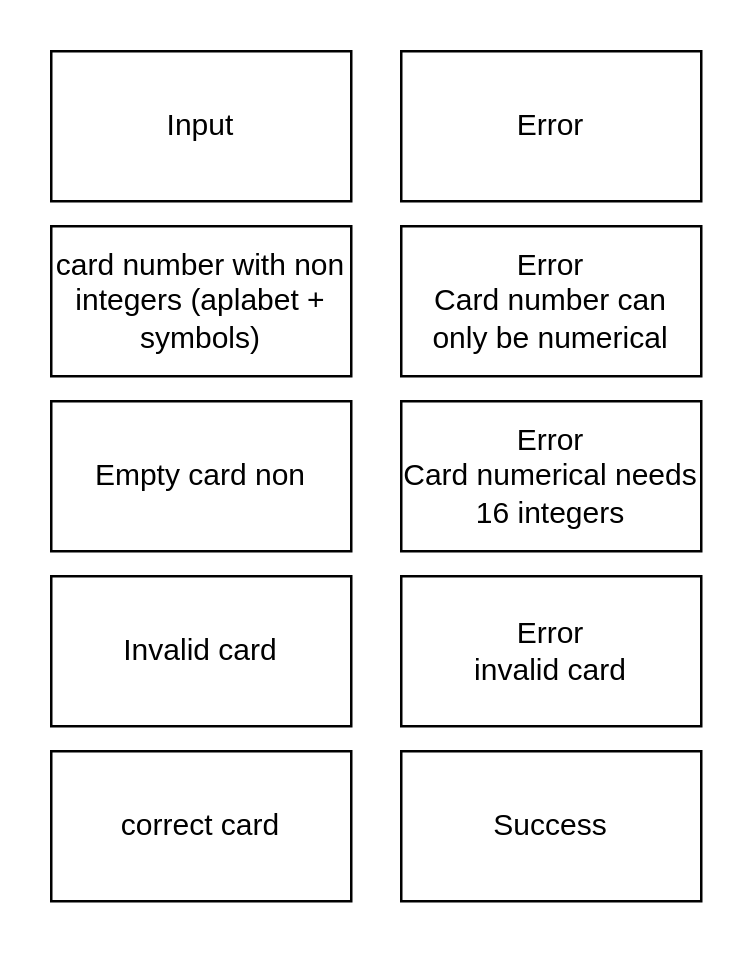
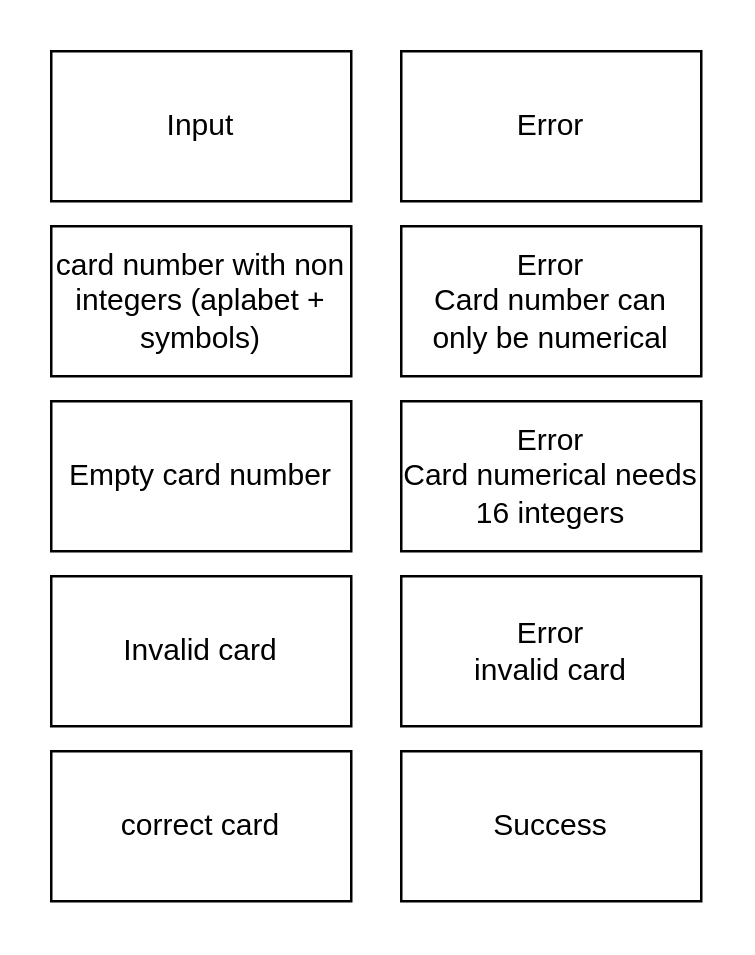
- <mxCell id="6" value="Empty card non" style="rounded=0;whiteSpace=wrap;html=1;" vertex="1" parent="1"><mxGeometry x="20" y="160" width="120" height="60" as="geometry" /></mxCell>
+ <mxCell id="6" value="Empty card number" style="rounded=0;whiteSpace=wrap;html=1;" vertex="1" parent="1"><mxGeometry x="20" y="160" width="120" height="60" as="geometry" /></mxCell>
